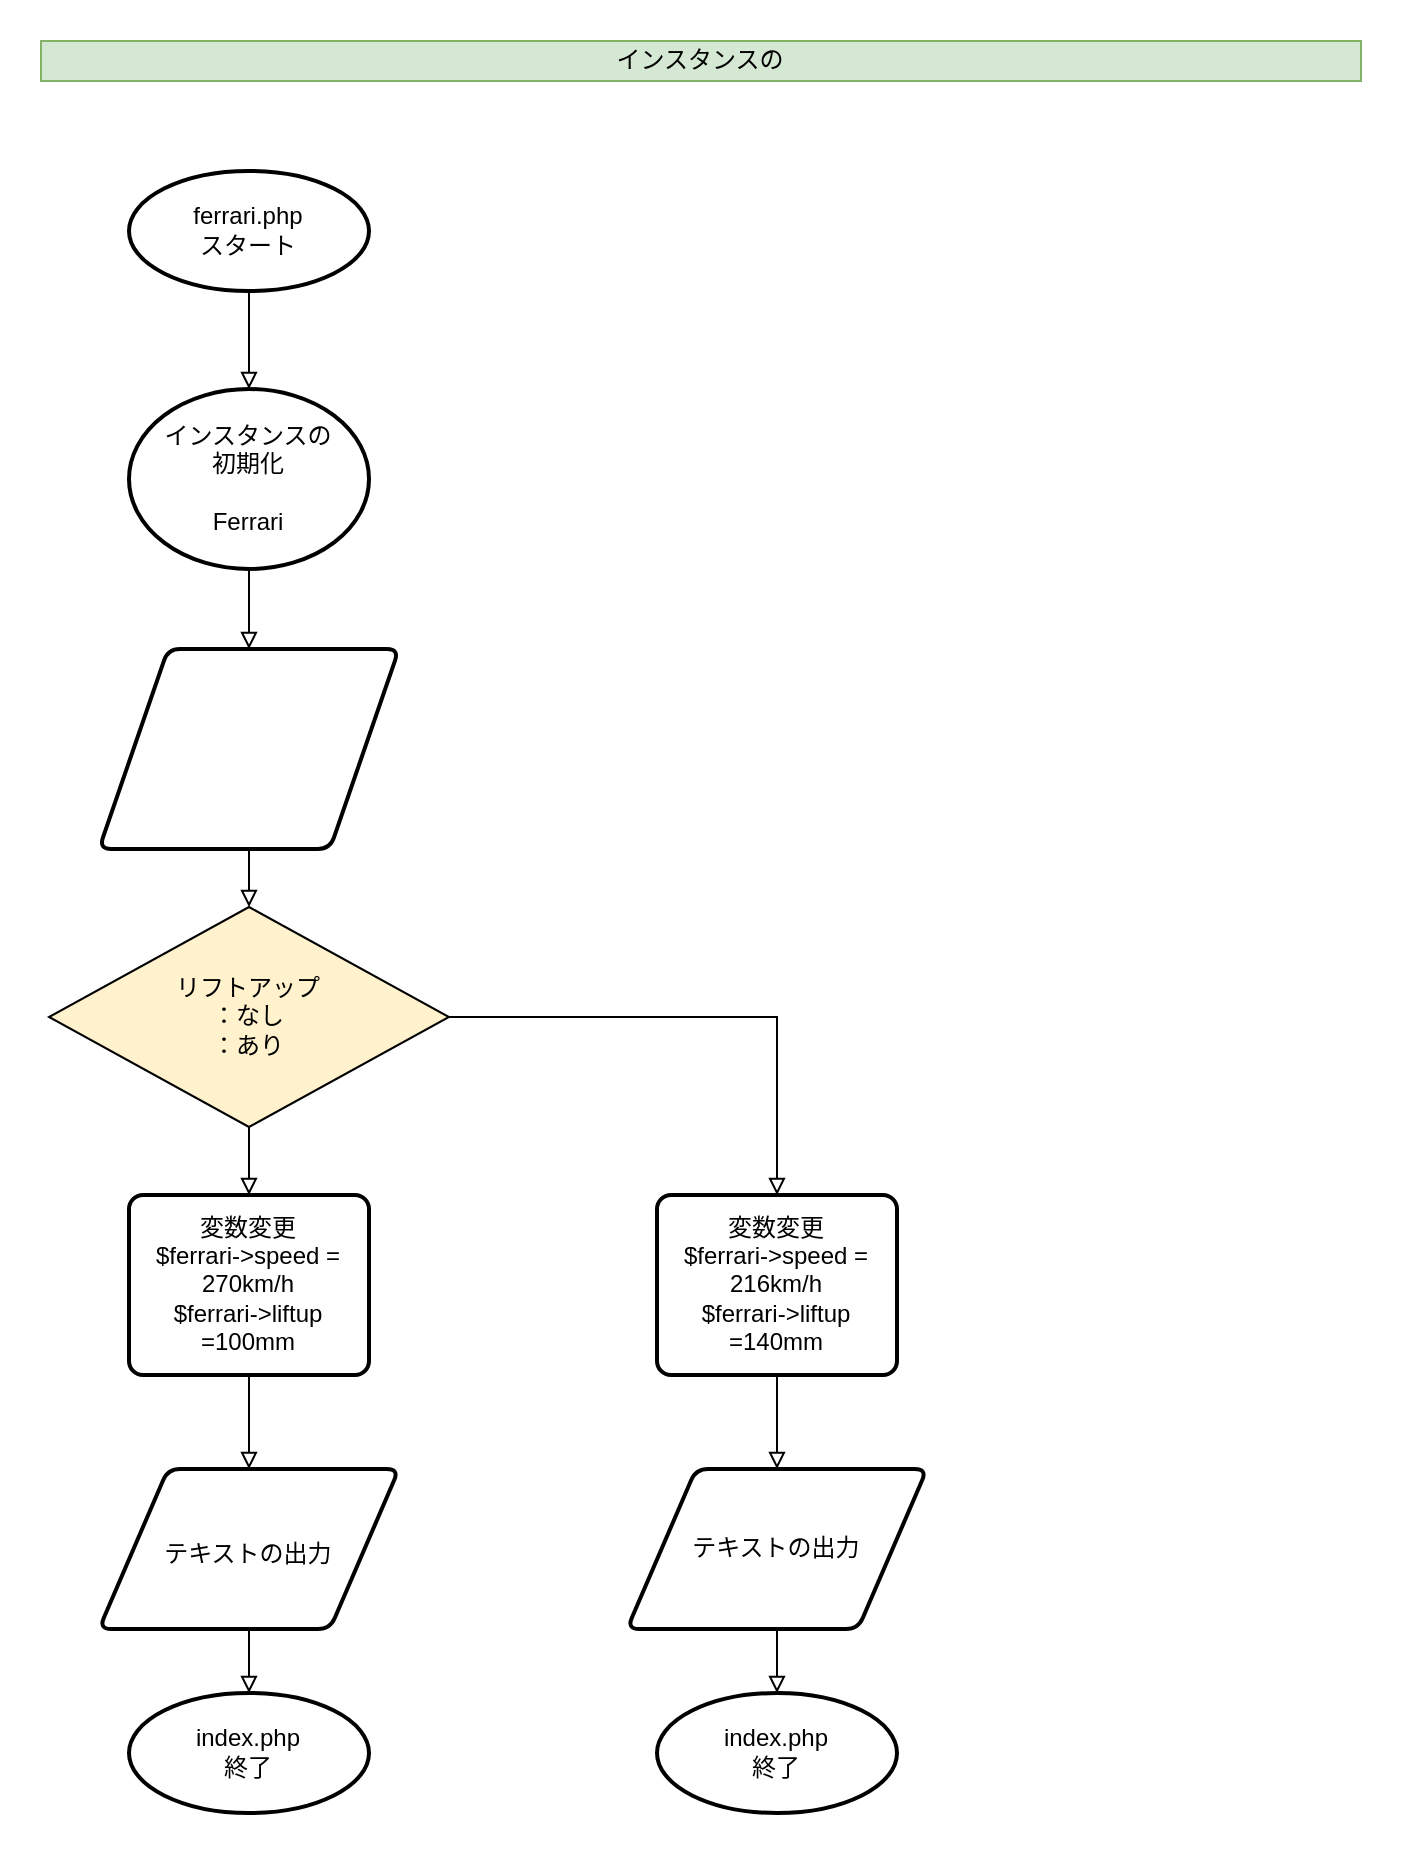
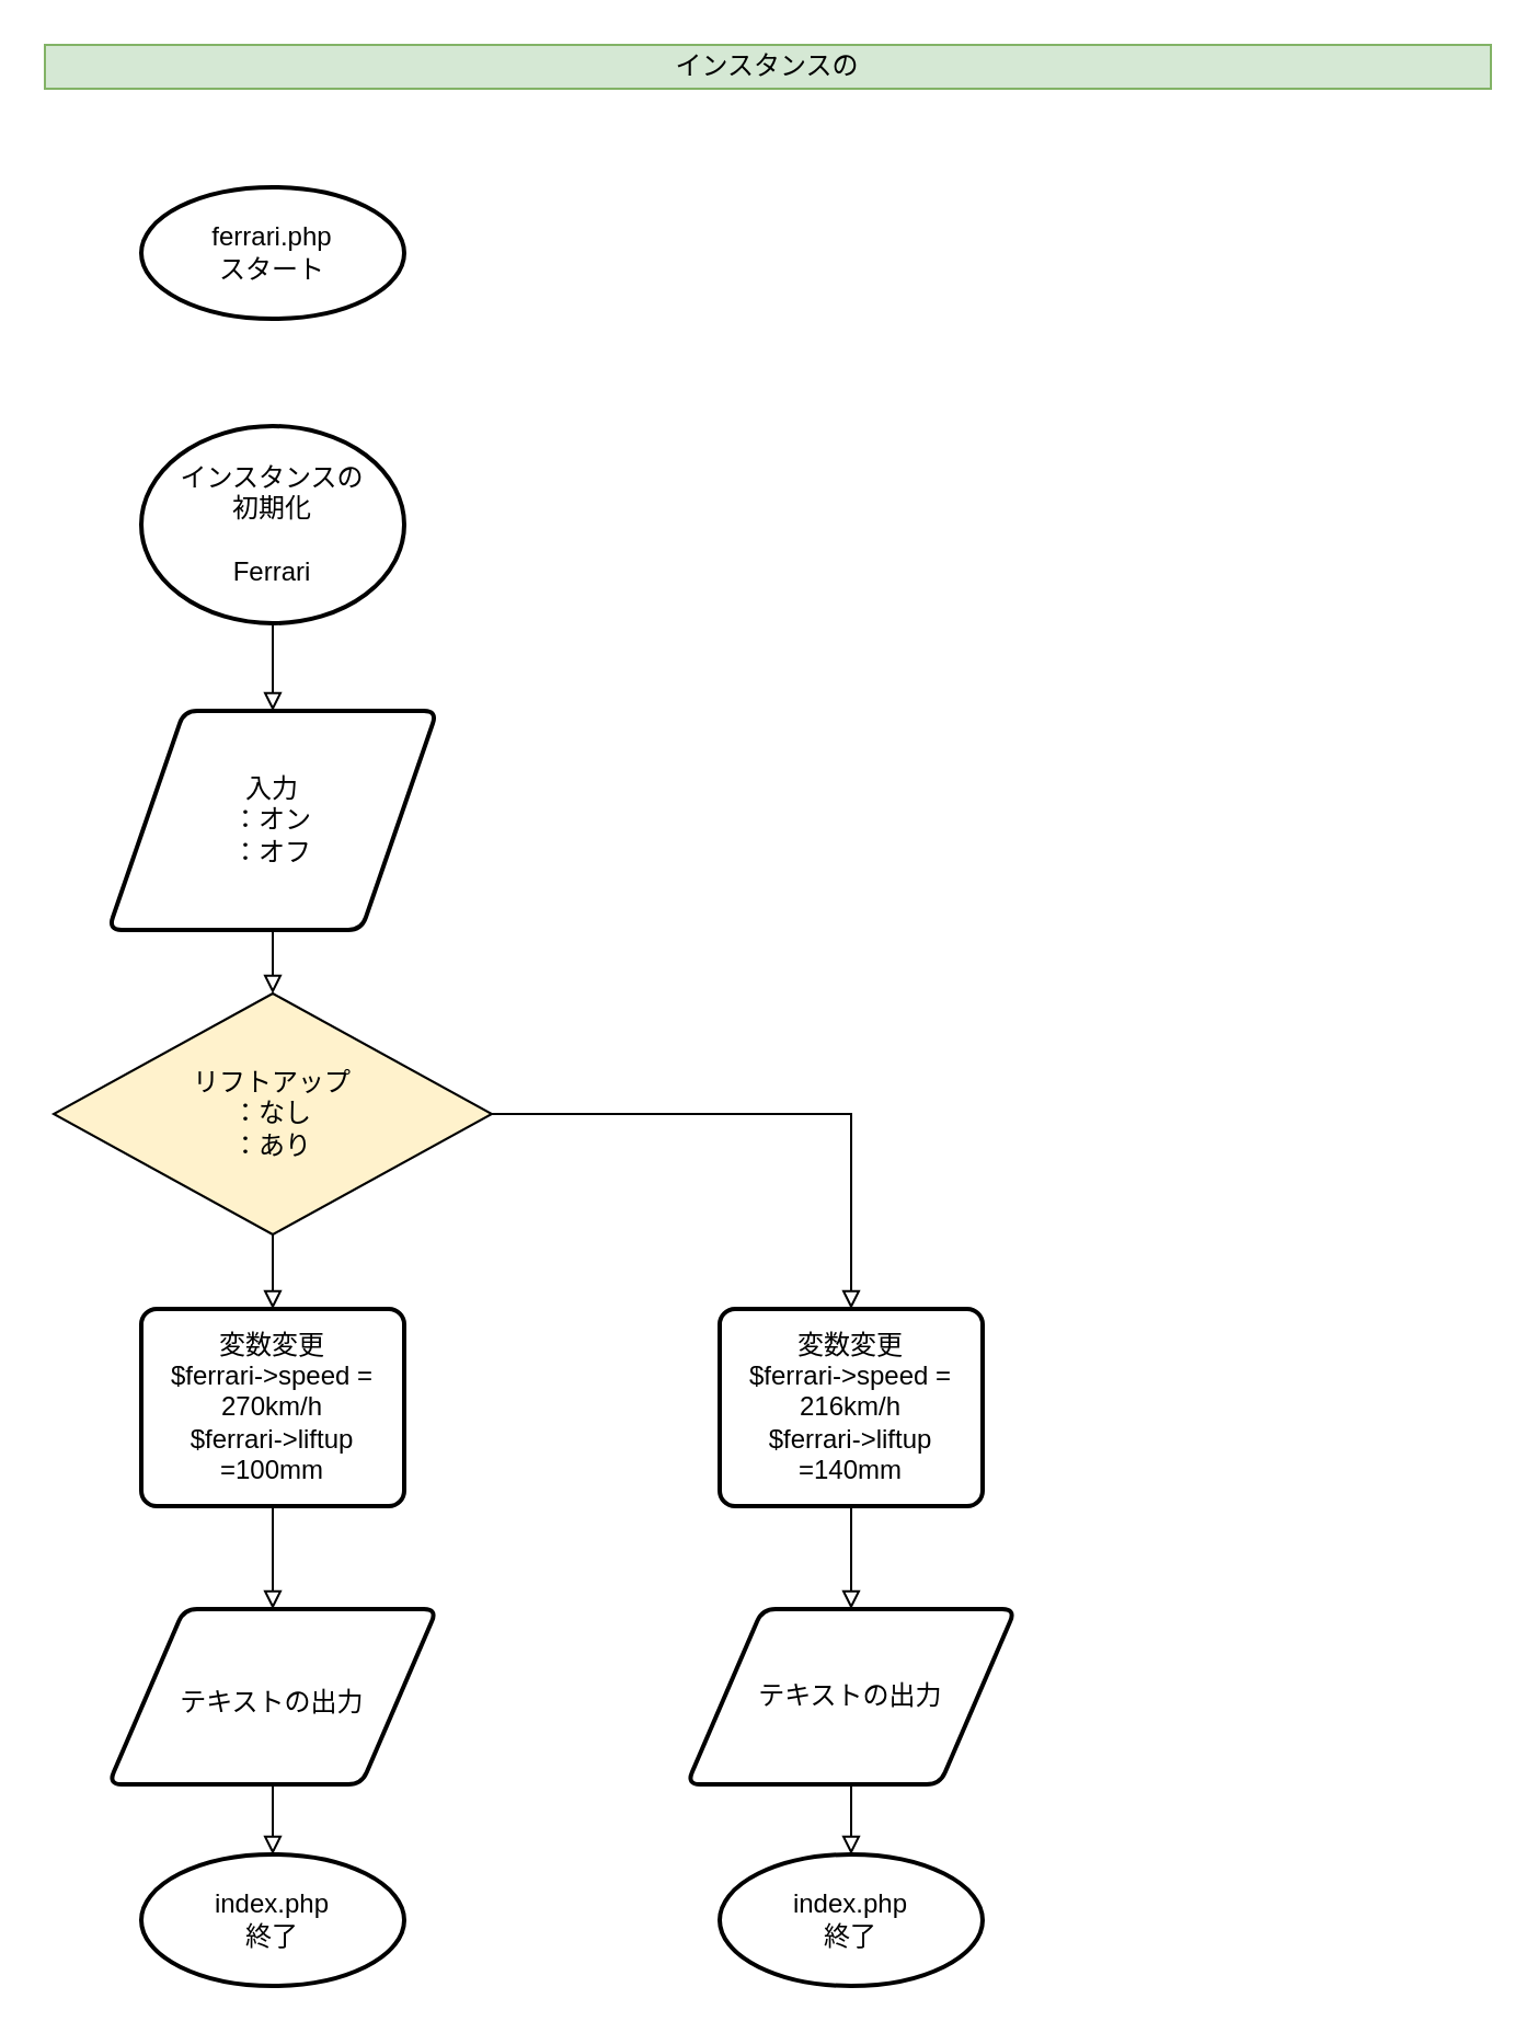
- <mxCell id="2" style="edgeStyle=orthogonalEdgeStyle;rounded=0;orthogonalLoop=1;jettySize=auto;html=1;exitX=0.5;exitY=1;exitDx=0;exitDy=0;exitPerimeter=0;entryX=0.5;entryY=0;entryDx=0;entryDy=0;endArrow=block;endFill=0;" parent="1" source="3" target="5" edge="1"><mxGeometry relative="1" as="geometry" /></mxCell>
+ <mxCell id="20" value="入力&lt;br&gt;：オン&lt;br&gt;：オフ" style="text;html=1;strokeColor=none;fillColor=none;align=center;verticalAlign=middle;whiteSpace=wrap;rounded=0;" vertex="1" parent="1"><mxGeometry x="79" y="361" width="90" height="26" as="geometry" /></mxCell>
